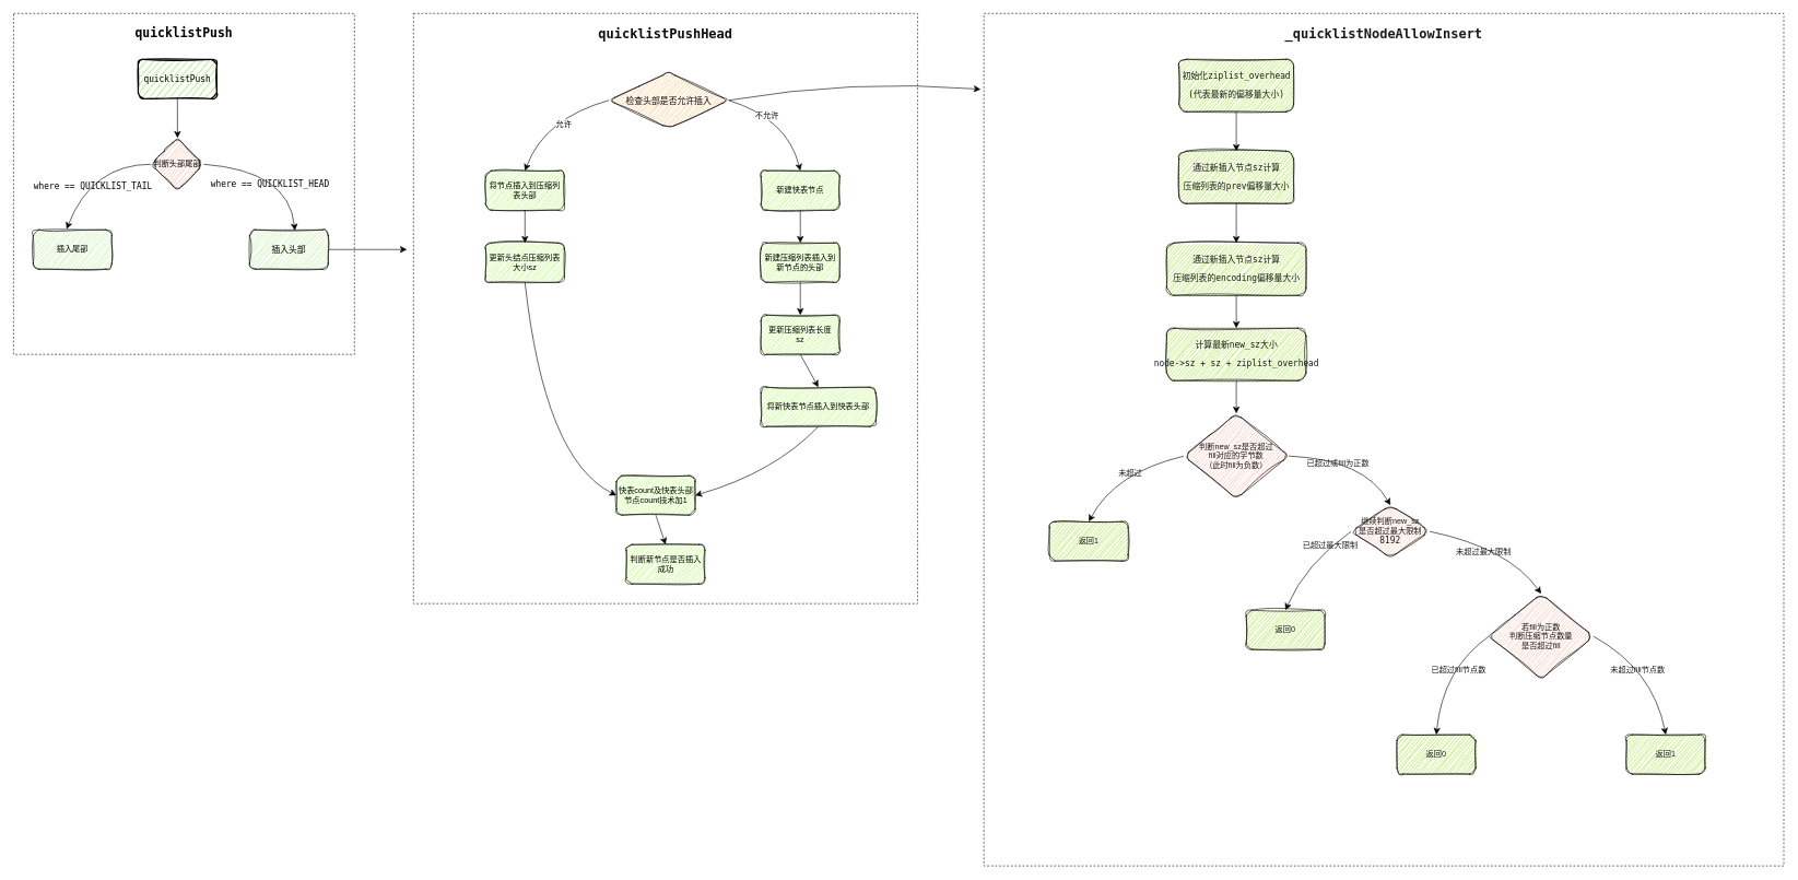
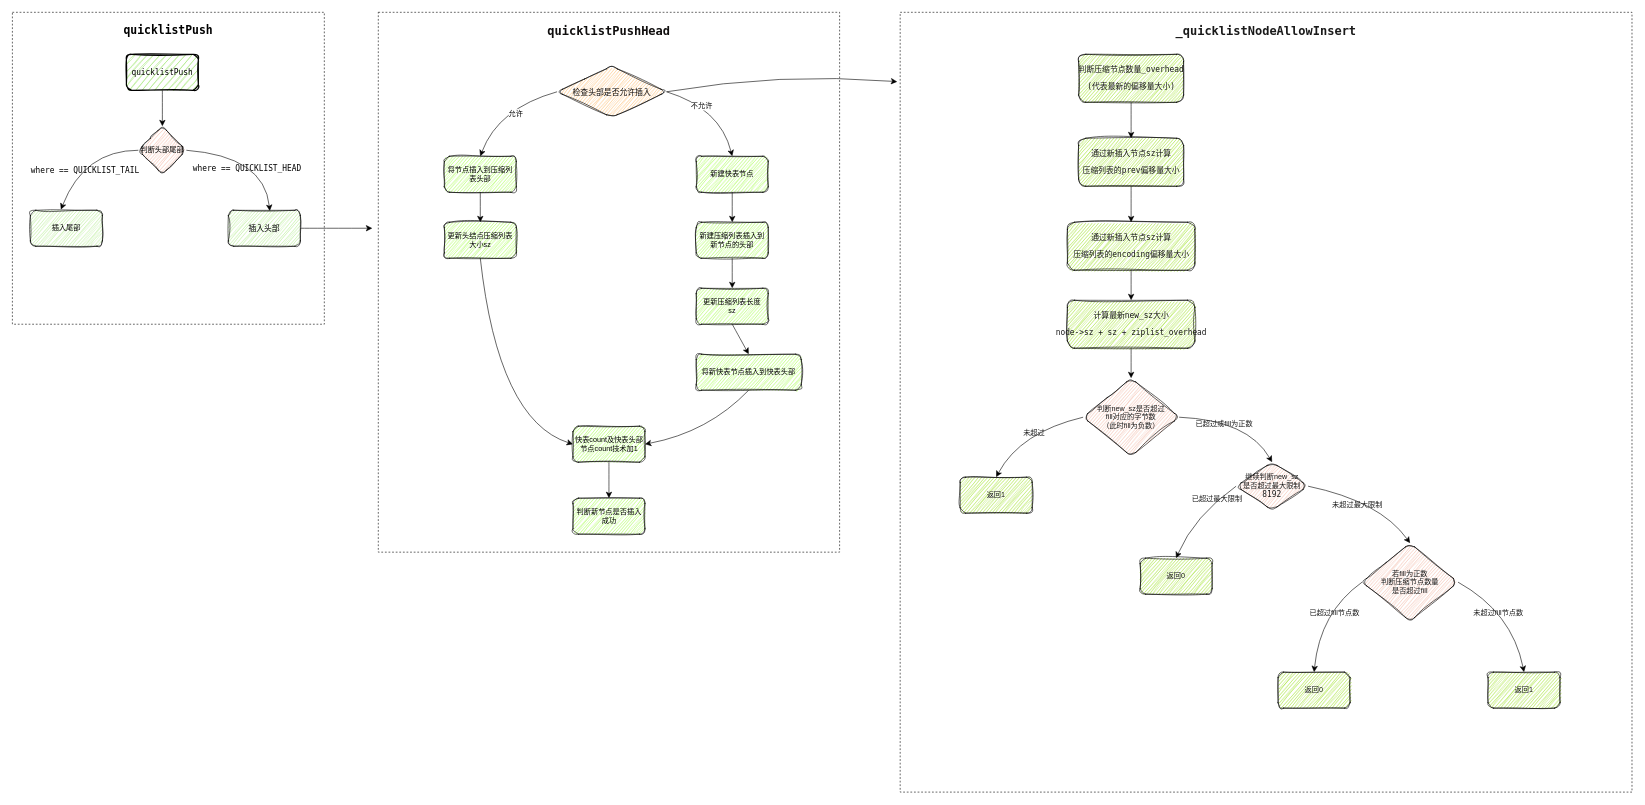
- <mxCell id="16" value="&lt;div style=&quot;&quot;&gt;&lt;pre style=&quot;font-family: &amp;quot;JetBrains Mono&amp;quot;, monospace; font-size: 9.8pt;&quot;&gt;&lt;div style=&quot;&quot;&gt;&lt;pre style=&quot;font-family:'JetBrains Mono',monospace;font-size:9.8pt;&quot;&gt;&lt;pre style=&quot;font-size: 9.8pt; font-family: &amp;quot;JetBrains Mono&amp;quot;, monospace;&quot;&gt;初始化ziplist_overhead&lt;/pre&gt;&lt;pre style=&quot;font-size: 9.8pt; font-family: &amp;quot;JetBrains Mono&amp;quot;, monospace;&quot;&gt;(代表最新的偏移量大小)&lt;/pre&gt;&lt;/pre&gt;&lt;/div&gt;&lt;/pre&gt;&lt;/div&gt;" style="rounded=1;whiteSpace=wrap;html=1;align=center;labelBackgroundColor=none;fontColor=#1a1a1a;sketch=1;curveFitting=1;jiggle=2;glass=0;fillColor=#90db06;textShadow=0;" vertex="1" parent="1"><mxGeometry x="1797.5" y="90" width="175" height="80" as="geometry" /></mxCell>
+ <mxCell id="16" value="&lt;div style=&quot;&quot;&gt;&lt;pre style=&quot;font-family: &amp;quot;JetBrains Mono&amp;quot;, monospace; font-size: 9.8pt;&quot;&gt;&lt;div style=&quot;&quot;&gt;&lt;pre style=&quot;font-family:'JetBrains Mono',monospace;font-size:9.8pt;&quot;&gt;&lt;pre style=&quot;font-size: 9.8pt; font-family: &amp;quot;JetBrains Mono&amp;quot;, monospace;&quot;&gt;判断压缩节点数量_overhead&lt;/pre&gt;&lt;pre style=&quot;font-size: 9.8pt; font-family: &amp;quot;JetBrains Mono&amp;quot;, monospace;&quot;&gt;(代表最新的偏移量大小)&lt;/pre&gt;&lt;/pre&gt;&lt;/div&gt;&lt;/pre&gt;&lt;/div&gt;" style="rounded=1;whiteSpace=wrap;html=1;align=center;labelBackgroundColor=none;fontColor=#1a1a1a;sketch=1;curveFitting=1;jiggle=2;glass=0;fillColor=#90db06;textShadow=0;" vertex="1" parent="1"><mxGeometry x="1797.5" y="90" width="175" height="80" as="geometry" /></mxCell>
- <mxCell id="60" value="快表count及快表头部节点count技术加1" style="rounded=1;whiteSpace=wrap;html=1;sketch=1;curveFitting=1;jiggle=2;fillColor=#99FF33;" vertex="1" parent="1"><mxGeometry x="939.5" y="725" width="120" height="60" as="geometry" /></mxCell>
+ <mxCell id="60" value="快表count及快表头部节点count技术加1" style="rounded=1;whiteSpace=wrap;html=1;sketch=1;curveFitting=1;jiggle=2;fillColor=#99FF33;" vertex="1" parent="1"><mxGeometry x="954.5" y="710" width="120" height="60" as="geometry" /></mxCell>
